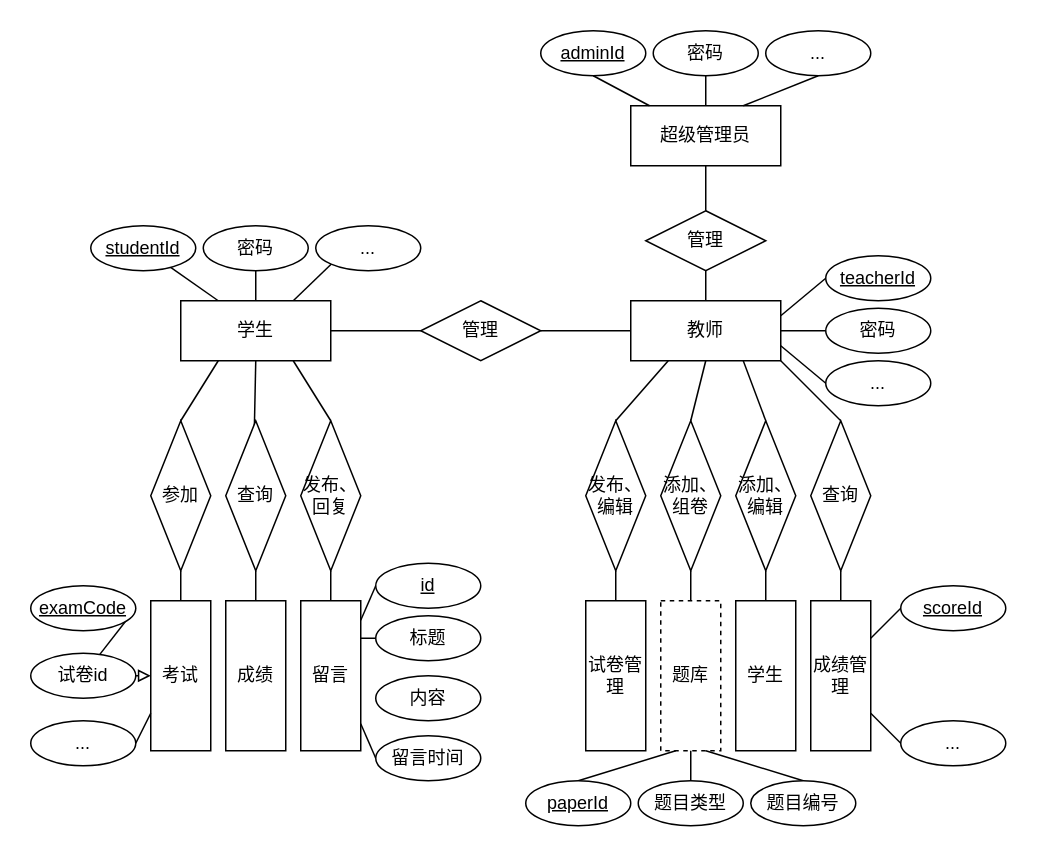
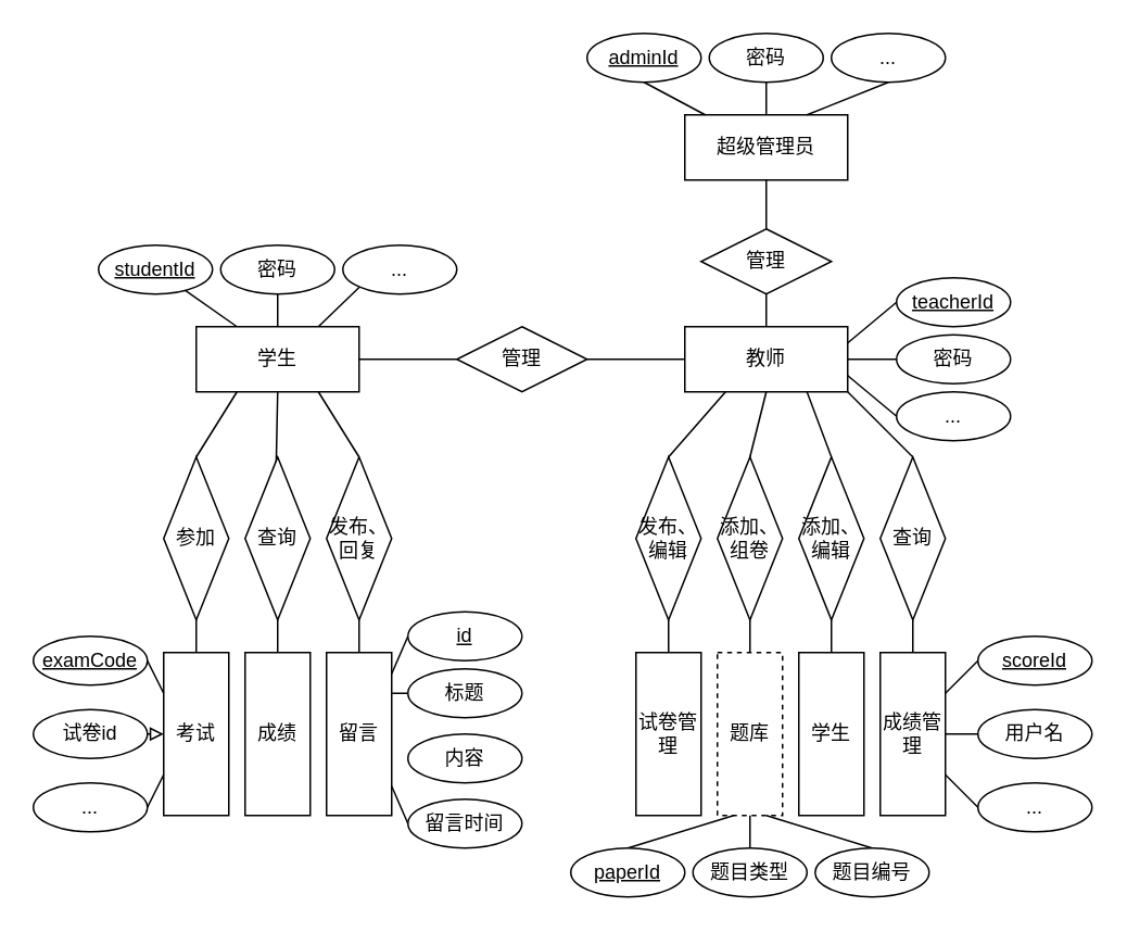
- <mxCell id="57" style="edgeStyle=none;rounded=0;orthogonalLoop=1;jettySize=auto;html=1;exitX=1;exitY=0.5;exitDx=0;exitDy=0;endArrow=none;endFill=0;" edge="1" parent="1" source="58" target="60"><mxGeometry relative="1" as="geometry" /></mxCell>
+ <mxCell id="57" style="edgeStyle=none;rounded=0;orthogonalLoop=1;jettySize=auto;html=1;exitX=1;exitY=0.5;exitDx=0;exitDy=0;entryX=0;entryY=0.25;entryDx=0;entryDy=0;endArrow=none;endFill=0;" edge="1" parent="1" source="58" target="10"><mxGeometry relative="1" as="geometry" /></mxCell>
+ <mxCell id="65" style="edgeStyle=none;rounded=0;orthogonalLoop=1;jettySize=auto;html=1;exitX=0;exitY=0.5;exitDx=0;exitDy=0;entryX=1;entryY=0.5;entryDx=0;entryDy=0;endArrow=none;endFill=0;" edge="1" parent="1" source="66" target="29"><mxGeometry relative="1" as="geometry" /></mxCell>
+ <mxCell id="66" value="用户名" style="ellipse;whiteSpace=wrap;html=1;align=center;" vertex="1" parent="1"><mxGeometry x="600" y="435" width="70" height="30" as="geometry" /></mxCell>
